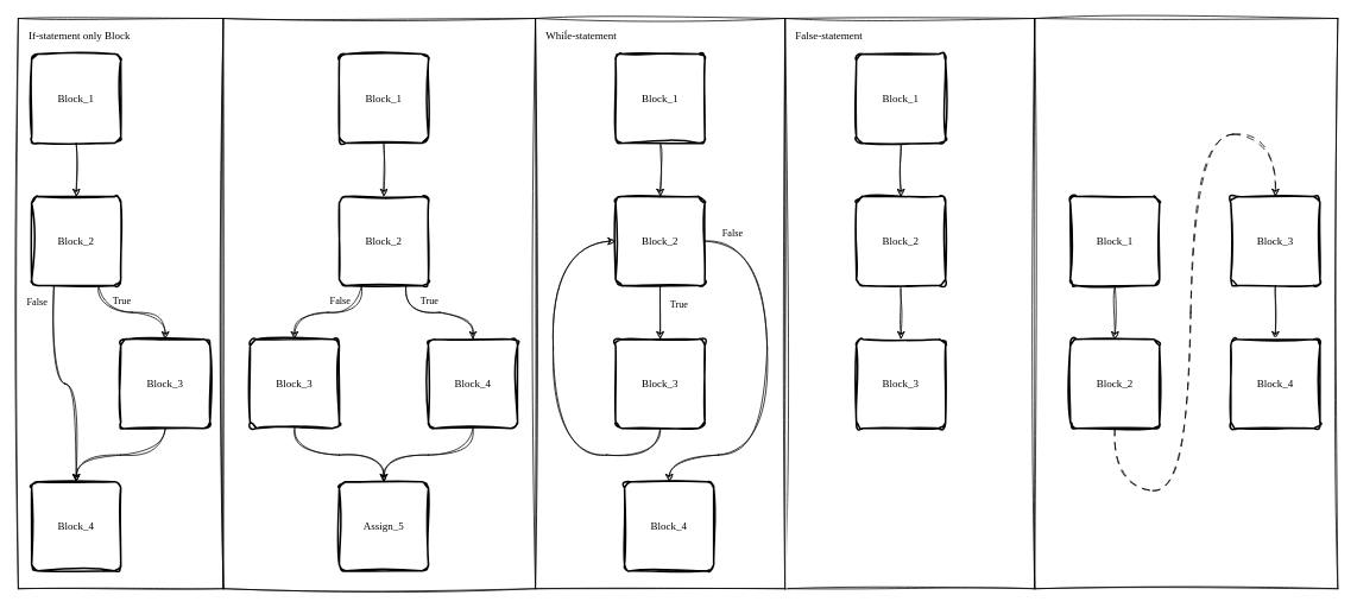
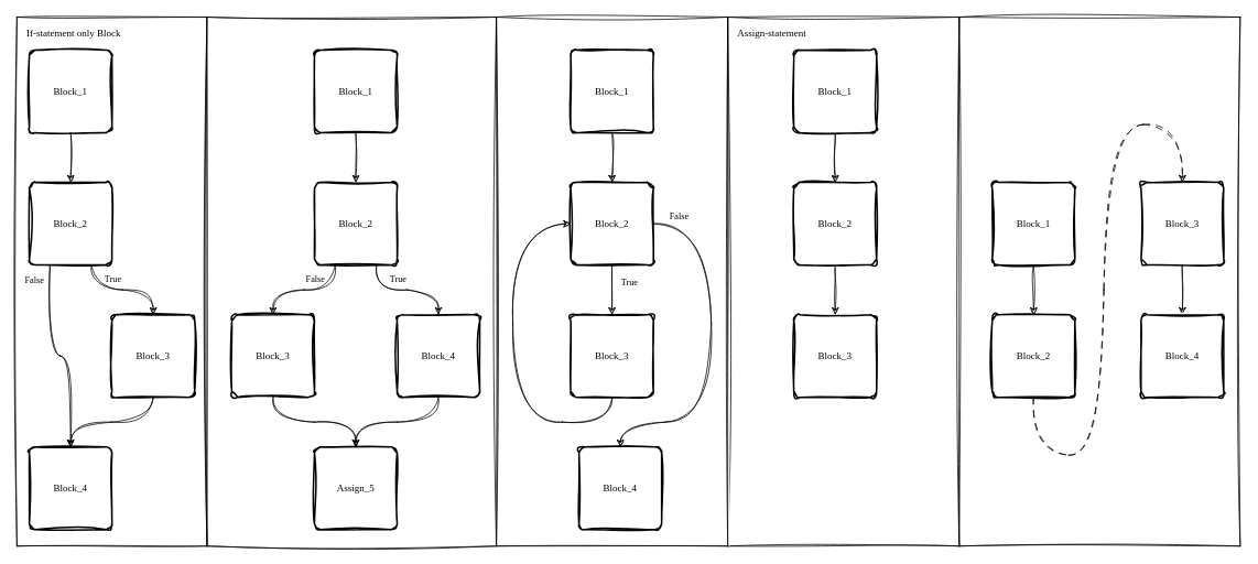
- <mxCell id="44" value="Whiĺe-statement" style="text;html=1;align=left;verticalAlign=middle;whiteSpace=wrap;rounded=0;fontFamily=Architects Daughter;fontSource=https%3A%2F%2Ffonts.googleapis.com%2Fcss%3Ffamily%3DArchitects%2BDaughter;sketch=1;curveFitting=1;jiggle=2;labelBackgroundColor=none;" parent="1" vertex="1"><mxGeometry x="610" y="30" width="260" height="20" as="geometry" /></mxCell>
- <mxCell id="50" value="False-statement" style="text;html=1;align=left;verticalAlign=middle;whiteSpace=wrap;rounded=0;fontFamily=Architects Daughter;fontSource=https%3A%2F%2Ffonts.googleapis.com%2Fcss%3Ffamily%3DArchitects%2BDaughter;sketch=1;curveFitting=1;jiggle=2;labelBackgroundColor=none;" parent="1" vertex="1"><mxGeometry x="890" y="30" width="260" height="20" as="geometry" /></mxCell>
+ <mxCell id="50" value="Assign-statement" style="text;html=1;align=left;verticalAlign=middle;whiteSpace=wrap;rounded=0;fontFamily=Architects Daughter;fontSource=https%3A%2F%2Ffonts.googleapis.com%2Fcss%3Ffamily%3DArchitects%2BDaughter;sketch=1;curveFitting=1;jiggle=2;labelBackgroundColor=none;" parent="1" vertex="1"><mxGeometry x="890" y="30" width="260" height="20" as="geometry" /></mxCell>
